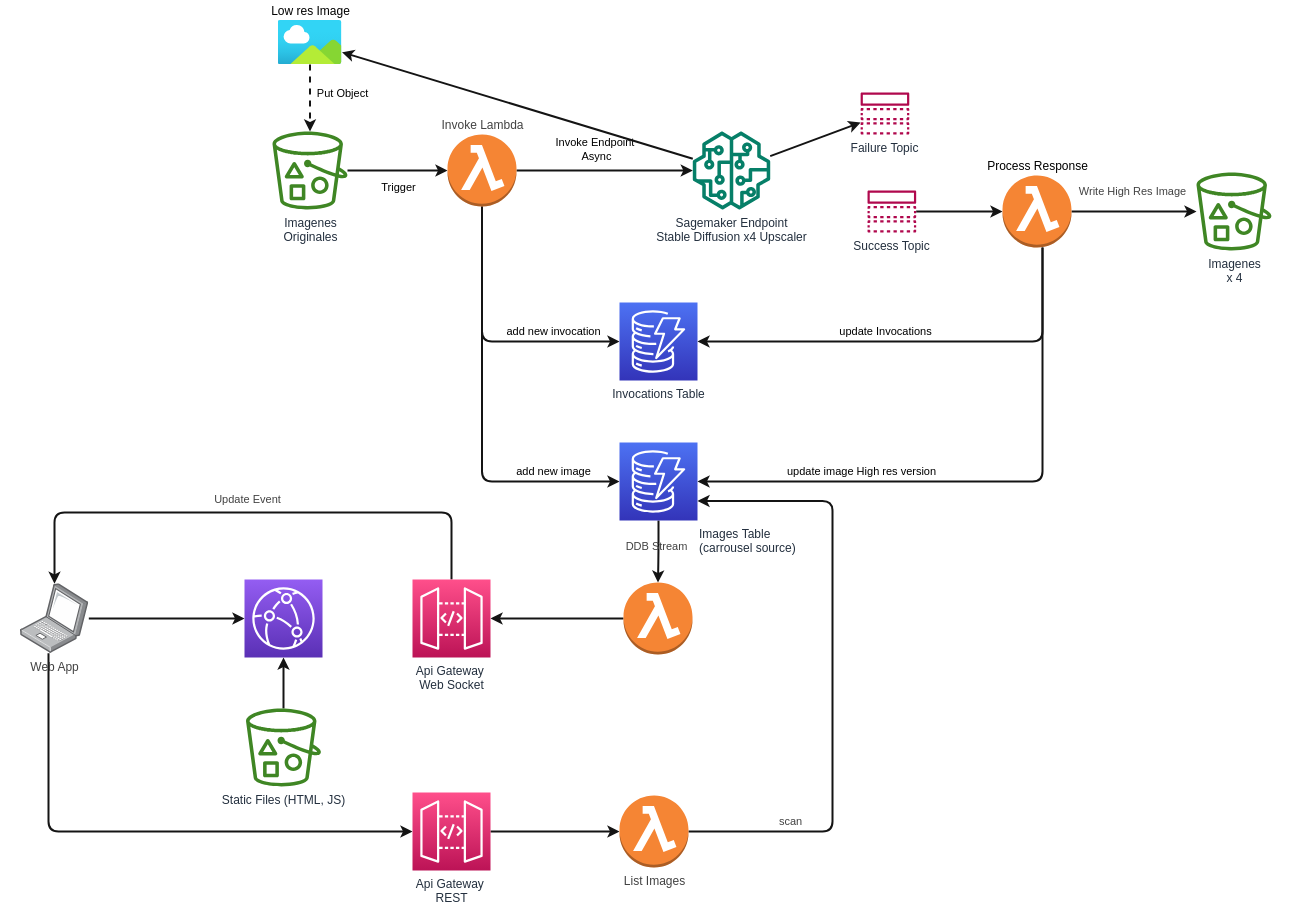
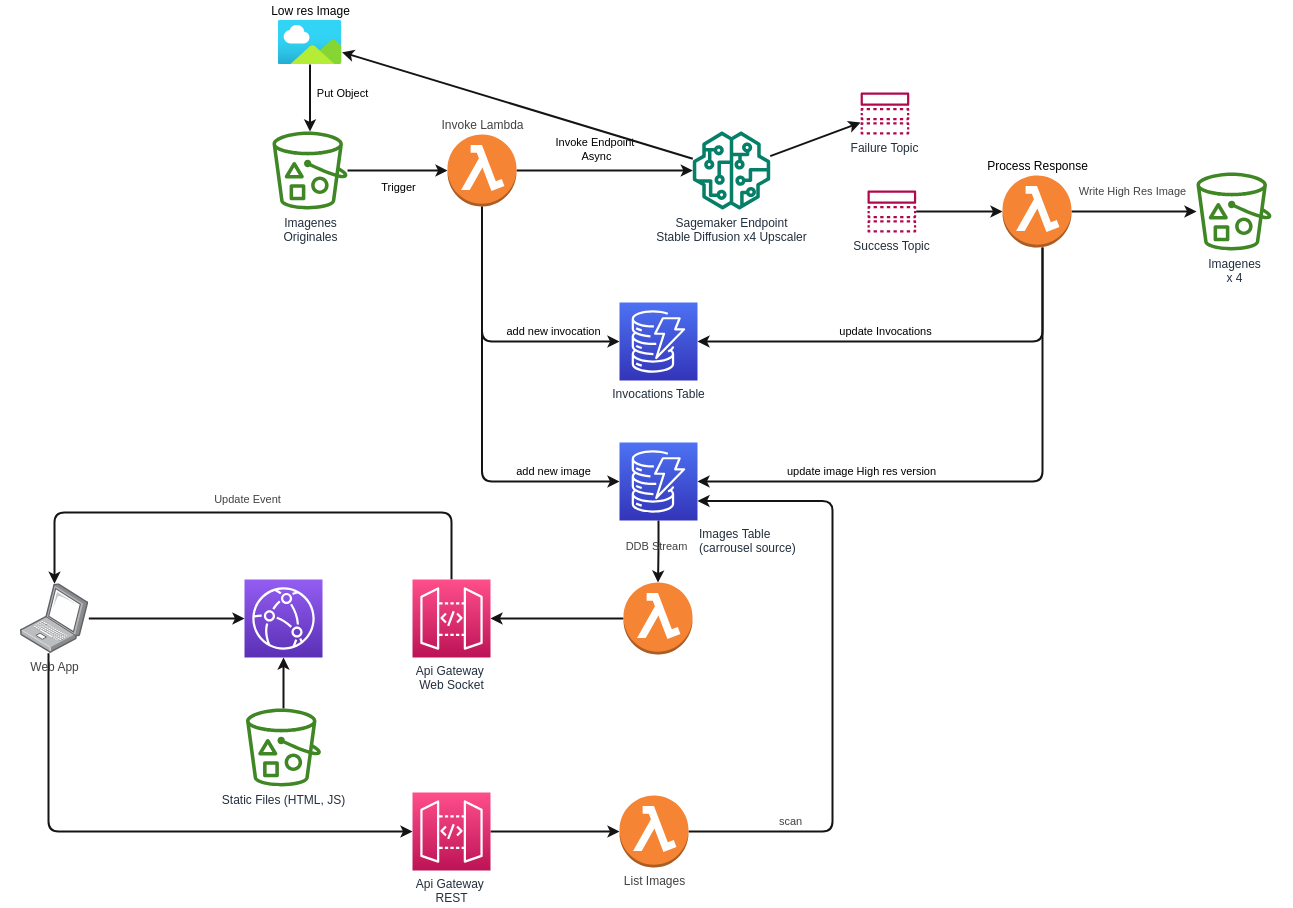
- <mxCell id="27" style="edgeStyle=orthogonalEdgeStyle;rounded=1;html=1;strokeColor=#141414;strokeWidth=2;fontColor=#000000;dashed=1;" parent="1" source="29" target="4" edge="1"><mxGeometry relative="1" as="geometry" /></mxCell>
+ <mxCell id="27" style="edgeStyle=orthogonalEdgeStyle;rounded=1;html=1;strokeColor=#141414;strokeWidth=2;fontColor=#000000;" parent="1" source="29" target="4" edge="1"><mxGeometry relative="1" as="geometry" /></mxCell>
